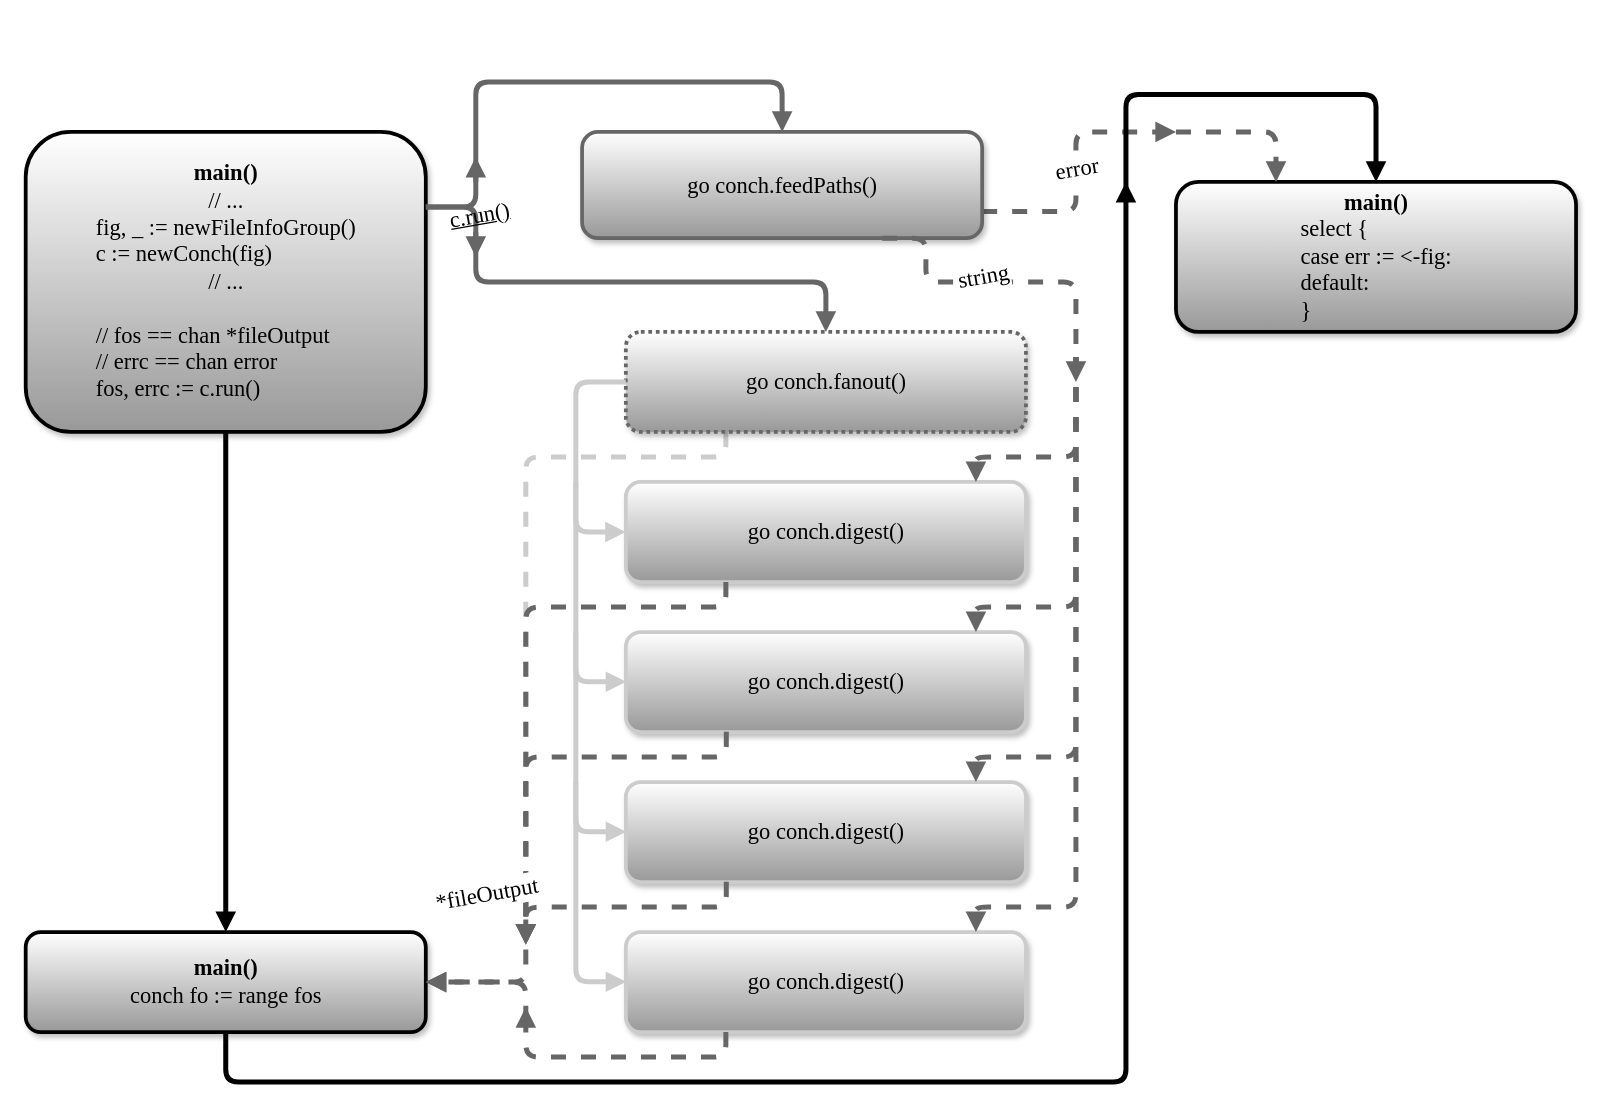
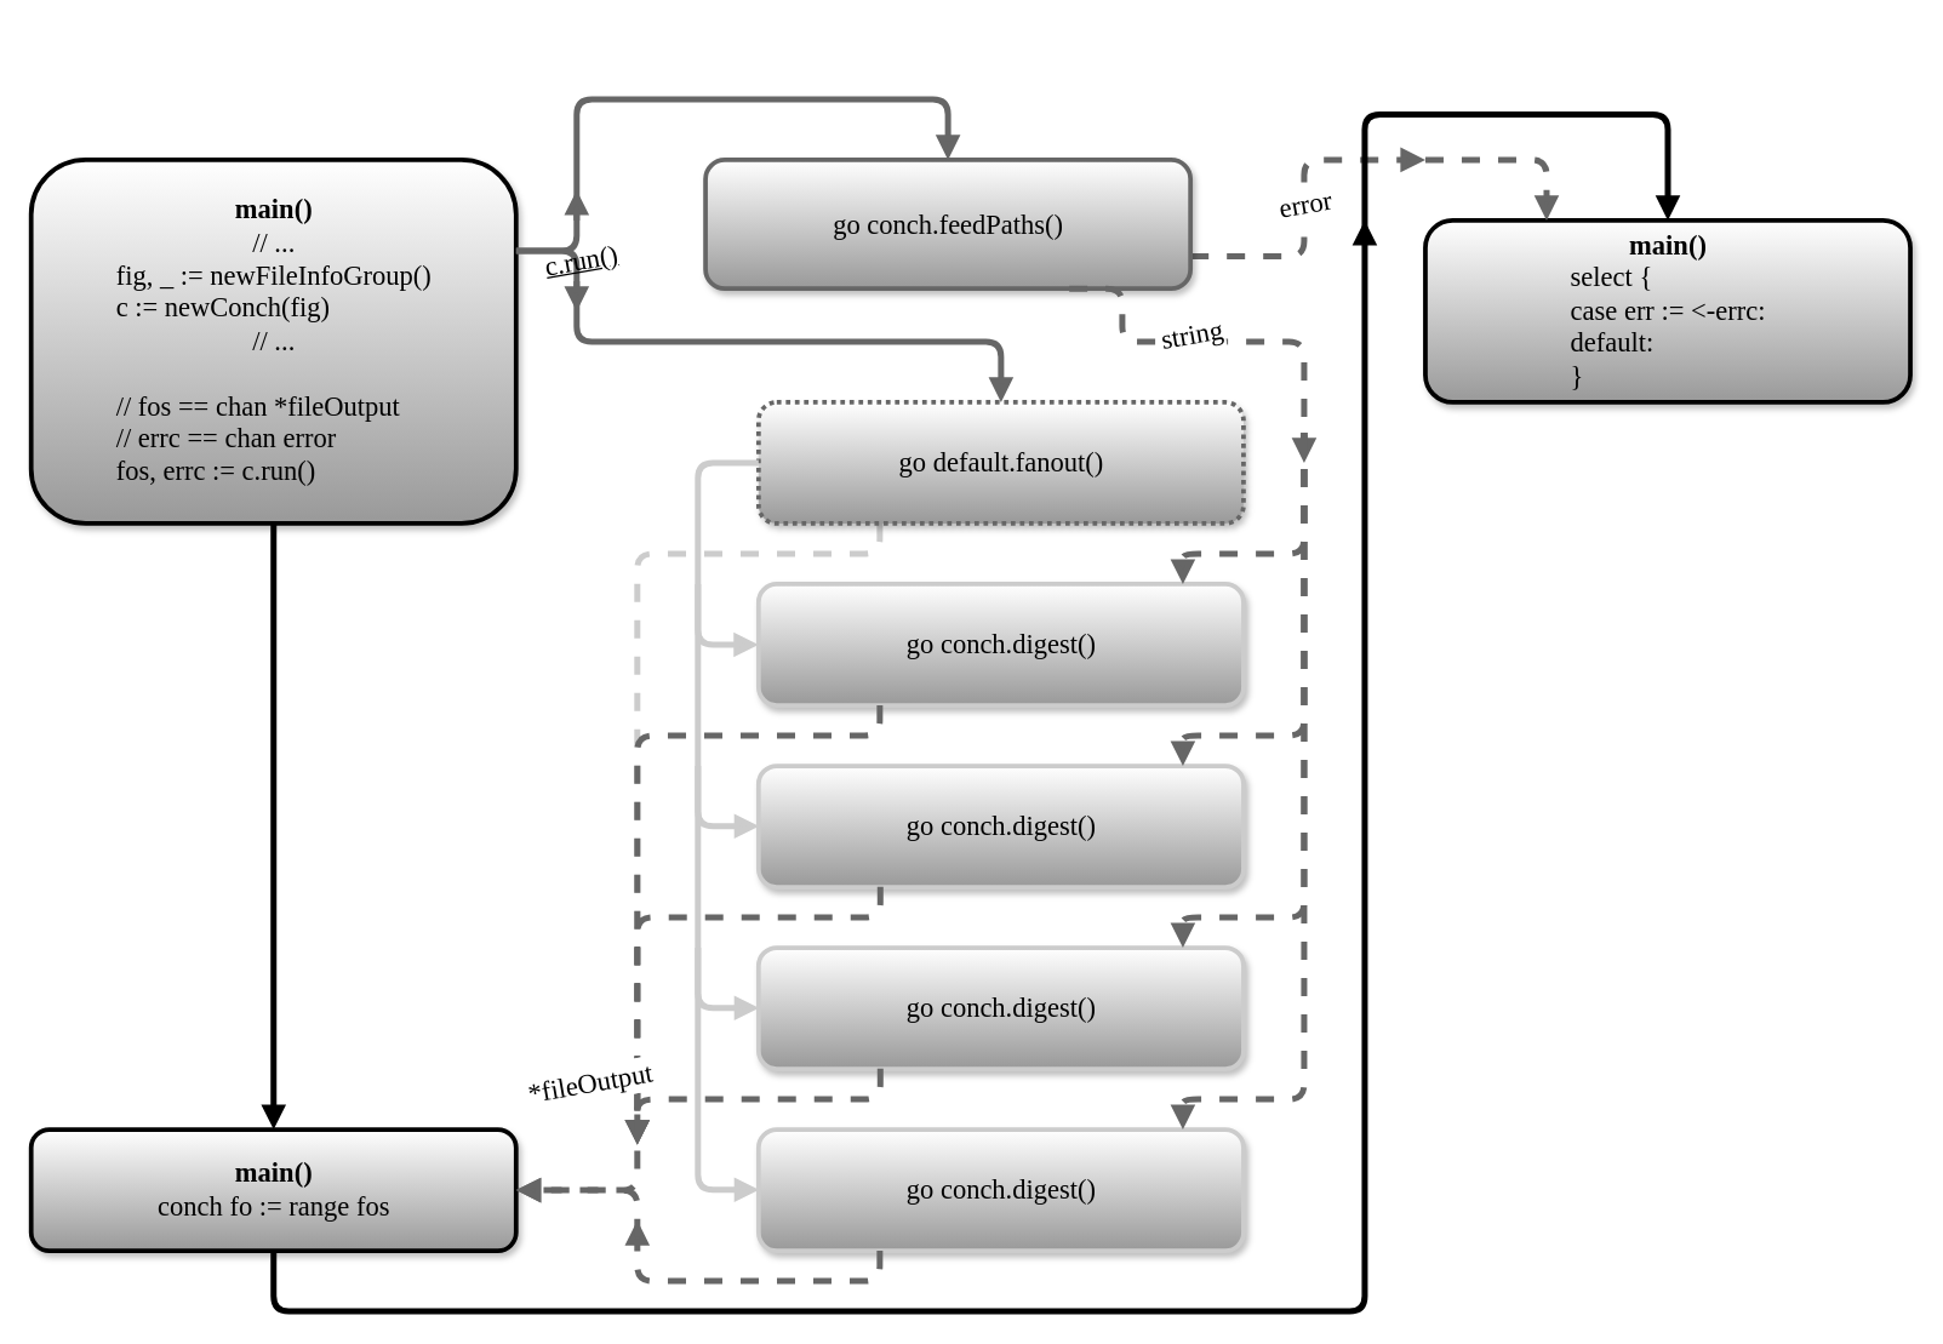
- <mxCell id="29" value="&lt;b&gt;main()&lt;/b&gt;&lt;div style=&quot;text-align: left&quot;&gt;select {&lt;/div&gt;&lt;div style=&quot;text-align: left&quot;&gt;case err := &amp;lt;-fig:&lt;/div&gt;&lt;div style=&quot;text-align: left&quot;&gt;default:&lt;/div&gt;&lt;div style=&quot;text-align: left&quot;&gt;}&lt;/div&gt;" style="rounded=1;fillColor=#FFFFFF;strokeColor=#000000;shadow=1;gradientColor=#999999;fontStyle=0;html=1;fontFamily=Lucida Console;fontSize=18;strokeWidth=3;" vertex="1" parent="1"><mxGeometry x="940" y="145" width="320" height="120" as="geometry" /></mxCell>
+ <mxCell id="29" value="&lt;b&gt;main()&lt;/b&gt;&lt;div style=&quot;text-align: left&quot;&gt;select {&lt;/div&gt;&lt;div style=&quot;text-align: left&quot;&gt;case err := &amp;lt;-errc:&lt;/div&gt;&lt;div style=&quot;text-align: left&quot;&gt;default:&lt;/div&gt;&lt;div style=&quot;text-align: left&quot;&gt;}&lt;/div&gt;" style="rounded=1;fillColor=#FFFFFF;strokeColor=#000000;shadow=1;gradientColor=#999999;fontStyle=0;html=1;fontFamily=Lucida Console;fontSize=18;strokeWidth=3;" vertex="1" parent="1"><mxGeometry x="940" y="145" width="320" height="120" as="geometry" /></mxCell>
- <mxCell id="10" value="go conch.fanout()" style="rounded=1;fillColor=#FFFFFF;strokeColor=#666666;shadow=1;gradientColor=#999999;fontStyle=0;html=1;fontFamily=Lucida Console;fontSize=18;strokeWidth=3;dashed=1;dashPattern=1 1;" vertex="1" parent="1"><mxGeometry x="500" y="265" width="320" height="80" as="geometry" /></mxCell>
+ <mxCell id="10" value="go default.fanout()" style="rounded=1;fillColor=#FFFFFF;strokeColor=#666666;shadow=1;gradientColor=#999999;fontStyle=0;html=1;fontFamily=Lucida Console;fontSize=18;strokeWidth=3;dashed=1;dashPattern=1 1;" vertex="1" parent="1"><mxGeometry x="500" y="265" width="320" height="80" as="geometry" /></mxCell>
